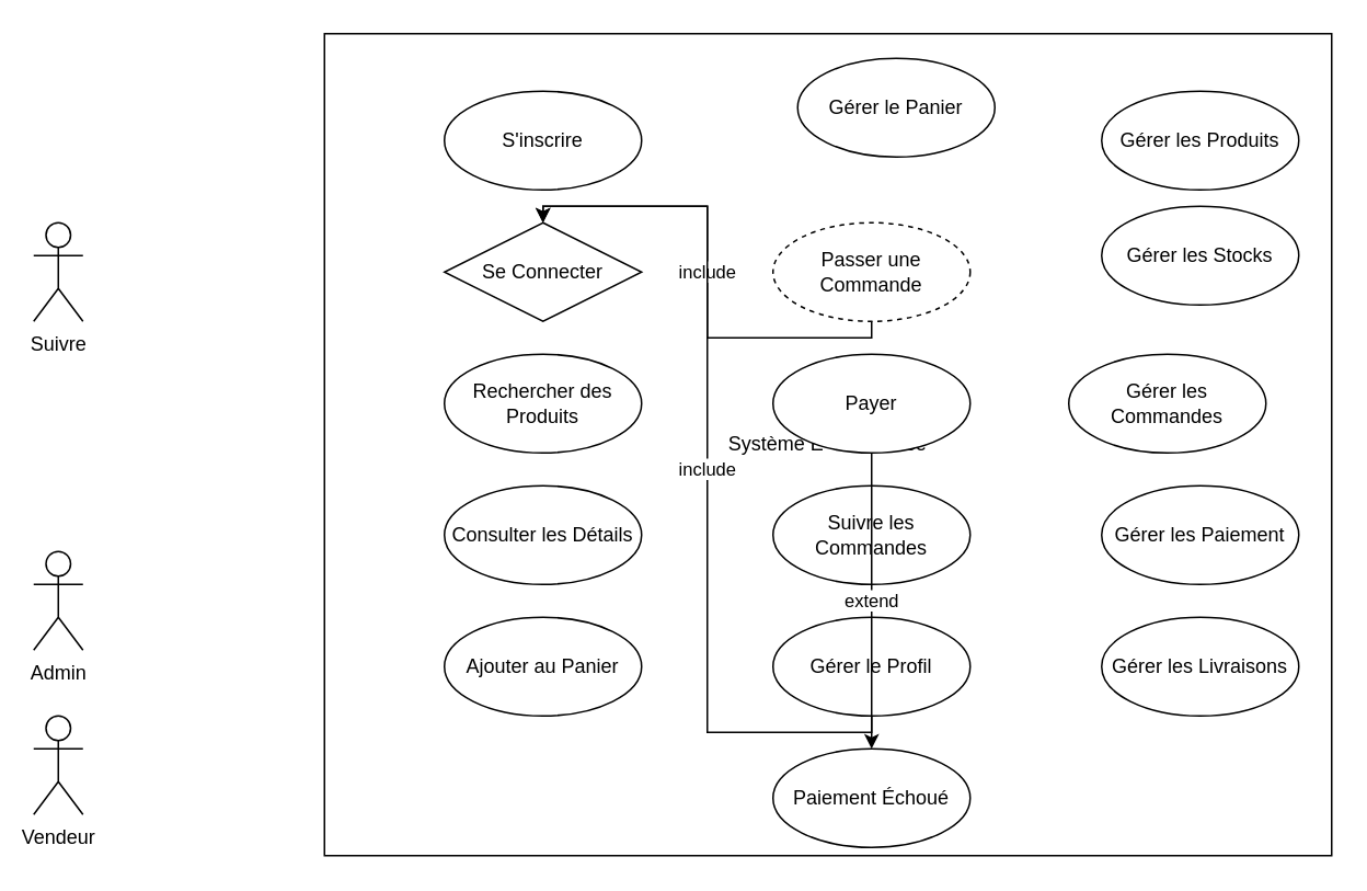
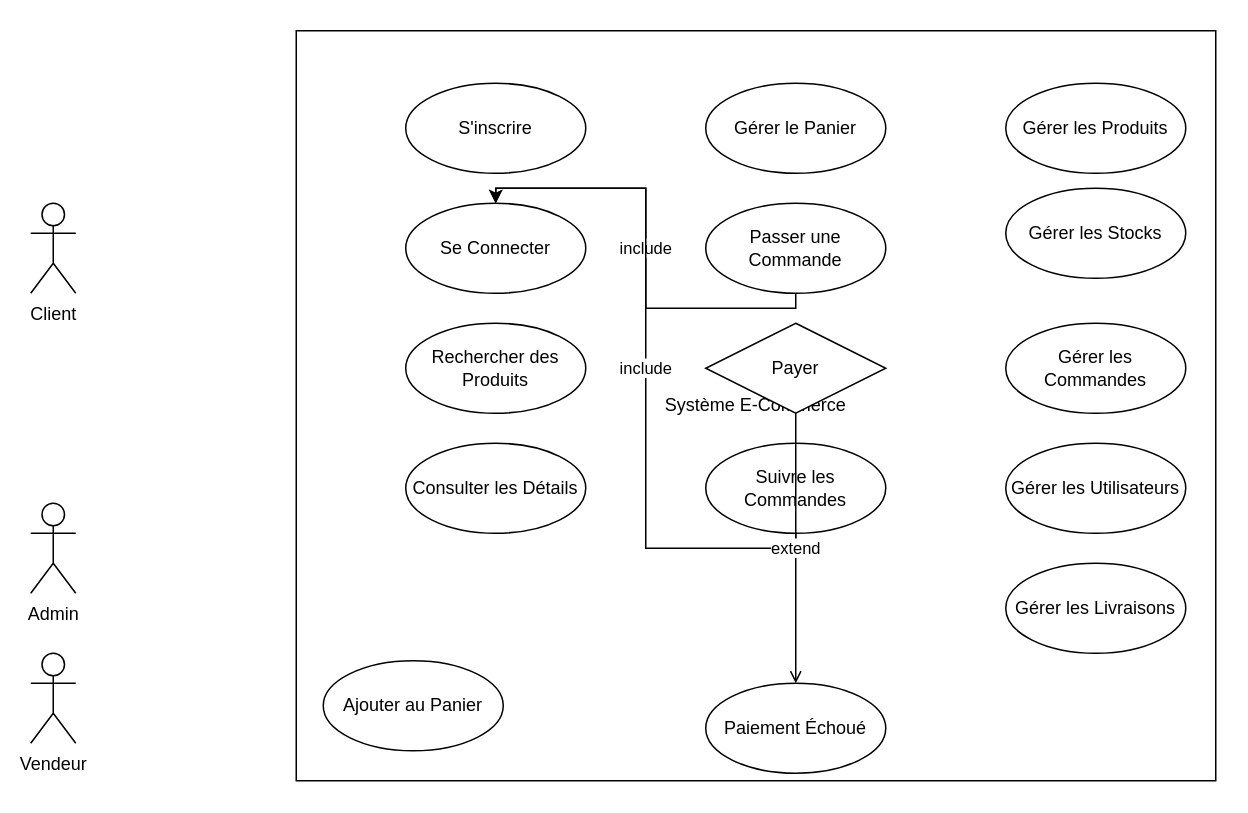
- <mxCell id="11" value="Gérer le Panier" style="ellipse;whiteSpace=wrap;html=1;" vertex="1" parent="1"><mxGeometry x="485" y="35" width="120" height="60" as="geometry" /></mxCell>
+ <mxCell id="11" value="Gérer le Panier" style="ellipse;whiteSpace=wrap;html=1;" vertex="1" parent="1"><mxGeometry x="470" y="55" width="120" height="60" as="geometry" /></mxCell>
- <mxCell id="7" value="Se Connecter" style="rhombus;whiteSpace=wrap;html=1;" vertex="1" parent="1"><mxGeometry x="270" y="135" width="120" height="60" as="geometry" /></mxCell>
+ <mxCell id="7" value="Se Connecter" style="ellipse;whiteSpace=wrap;html=1;" vertex="1" parent="1"><mxGeometry x="270" y="135" width="120" height="60" as="geometry" /></mxCell>
- <mxCell id="12" value="Passer une Commande" style="ellipse;whiteSpace=wrap;html=1;dashed=1;" vertex="1" parent="1"><mxGeometry x="470" y="135" width="120" height="60" as="geometry" /></mxCell>
+ <mxCell id="12" value="Passer une Commande" style="ellipse;whiteSpace=wrap;html=1;" vertex="1" parent="1"><mxGeometry x="470" y="135" width="120" height="60" as="geometry" /></mxCell>
- <mxCell id="3" value="Suivre" style="shape=umlActor;verticalLabelPosition=bottom;verticalAlign=top;html=1;" vertex="1" parent="1"><mxGeometry x="20" y="135" width="30" height="60" as="geometry" /></mxCell>
+ <mxCell id="3" value="Client" style="shape=umlActor;verticalLabelPosition=bottom;verticalAlign=top;html=1;" vertex="1" parent="1"><mxGeometry x="20" y="135" width="30" height="60" as="geometry" /></mxCell>
- <mxCell id="13" value="Payer" style="ellipse;whiteSpace=wrap;html=1;" vertex="1" parent="1"><mxGeometry x="470" y="215" width="120" height="60" as="geometry" /></mxCell>
+ <mxCell id="13" value="Payer" style="rhombus;whiteSpace=wrap;html=1;" vertex="1" parent="1"><mxGeometry x="470" y="215" width="120" height="60" as="geometry" /></mxCell>
- <mxCell id="18" value="Gérer les Commandes" style="ellipse;whiteSpace=wrap;html=1;" vertex="1" parent="1"><mxGeometry x="650" y="215" width="120" height="60" as="geometry" /></mxCell>
+ <mxCell id="18" value="Gérer les Commandes" style="ellipse;whiteSpace=wrap;html=1;" vertex="1" parent="1"><mxGeometry x="670" y="215" width="120" height="60" as="geometry" /></mxCell>
- <mxCell id="19" value="Gérer les Paiement" style="ellipse;whiteSpace=wrap;html=1;" vertex="1" parent="1"><mxGeometry x="670" y="295" width="120" height="60" as="geometry" /></mxCell>
+ <mxCell id="19" value="Gérer les Utilisateurs" style="ellipse;whiteSpace=wrap;html=1;" vertex="1" parent="1"><mxGeometry x="670" y="295" width="120" height="60" as="geometry" /></mxCell>
+ <mxCell id="22" value="include" style="edgeStyle=orthogonalEdgeStyle;rounded=0;html=1;exitX=0.5;exitY=1;exitDx=0;exitDy=0;entryX=0.5;entryY=0;entryDx=0;entryDy=0;" edge="1" parent="1" source="14" target="7"><mxGeometry relative="1" as="geometry" /></mxCell>
- <mxCell id="10" value="Ajouter au Panier" style="ellipse;whiteSpace=wrap;html=1;" vertex="1" parent="1"><mxGeometry x="270" y="375" width="120" height="60" as="geometry" /></mxCell>
+ <mxCell id="10" value="Ajouter au Panier" style="ellipse;whiteSpace=wrap;html=1;" vertex="1" parent="1"><mxGeometry x="215" y="440" width="120" height="60" as="geometry" /></mxCell>
- <mxCell id="15" value="Gérer le Profil" style="ellipse;whiteSpace=wrap;html=1;" vertex="1" parent="1"><mxGeometry x="470" y="375" width="120" height="60" as="geometry" /></mxCell>
- <mxCell id="23" value="include" style="edgeStyle=orthogonalEdgeStyle;rounded=0;html=1;exitX=0.5;exitY=1;exitDx=0;exitDy=0;entryX=0.5;entryY=0;entryDx=0;entryDy=0;" edge="1" parent="1" source="15" target="7"><mxGeometry relative="1" as="geometry" /></mxCell>
- <mxCell id="24" value="extend" style="edgeStyle=orthogonalEdgeStyle;rounded=0;html=1;exitX=0.5;exitY=1;exitDx=0;exitDy=0;entryX=0.5;entryY=0;entryDx=0;entryDy=0;" edge="1" parent="1" source="13" target="25"><mxGeometry relative="1" as="geometry" /></mxCell>
+ <mxCell id="24" value="extend" style="edgeStyle=orthogonalEdgeStyle;rounded=0;html=1;exitX=0.5;exitY=1;exitDx=0;exitDy=0;entryX=0.5;entryY=0;entryDx=0;entryDy=0;endArrow=open;" edge="1" parent="1" source="13" target="25"><mxGeometry relative="1" as="geometry" /></mxCell>
